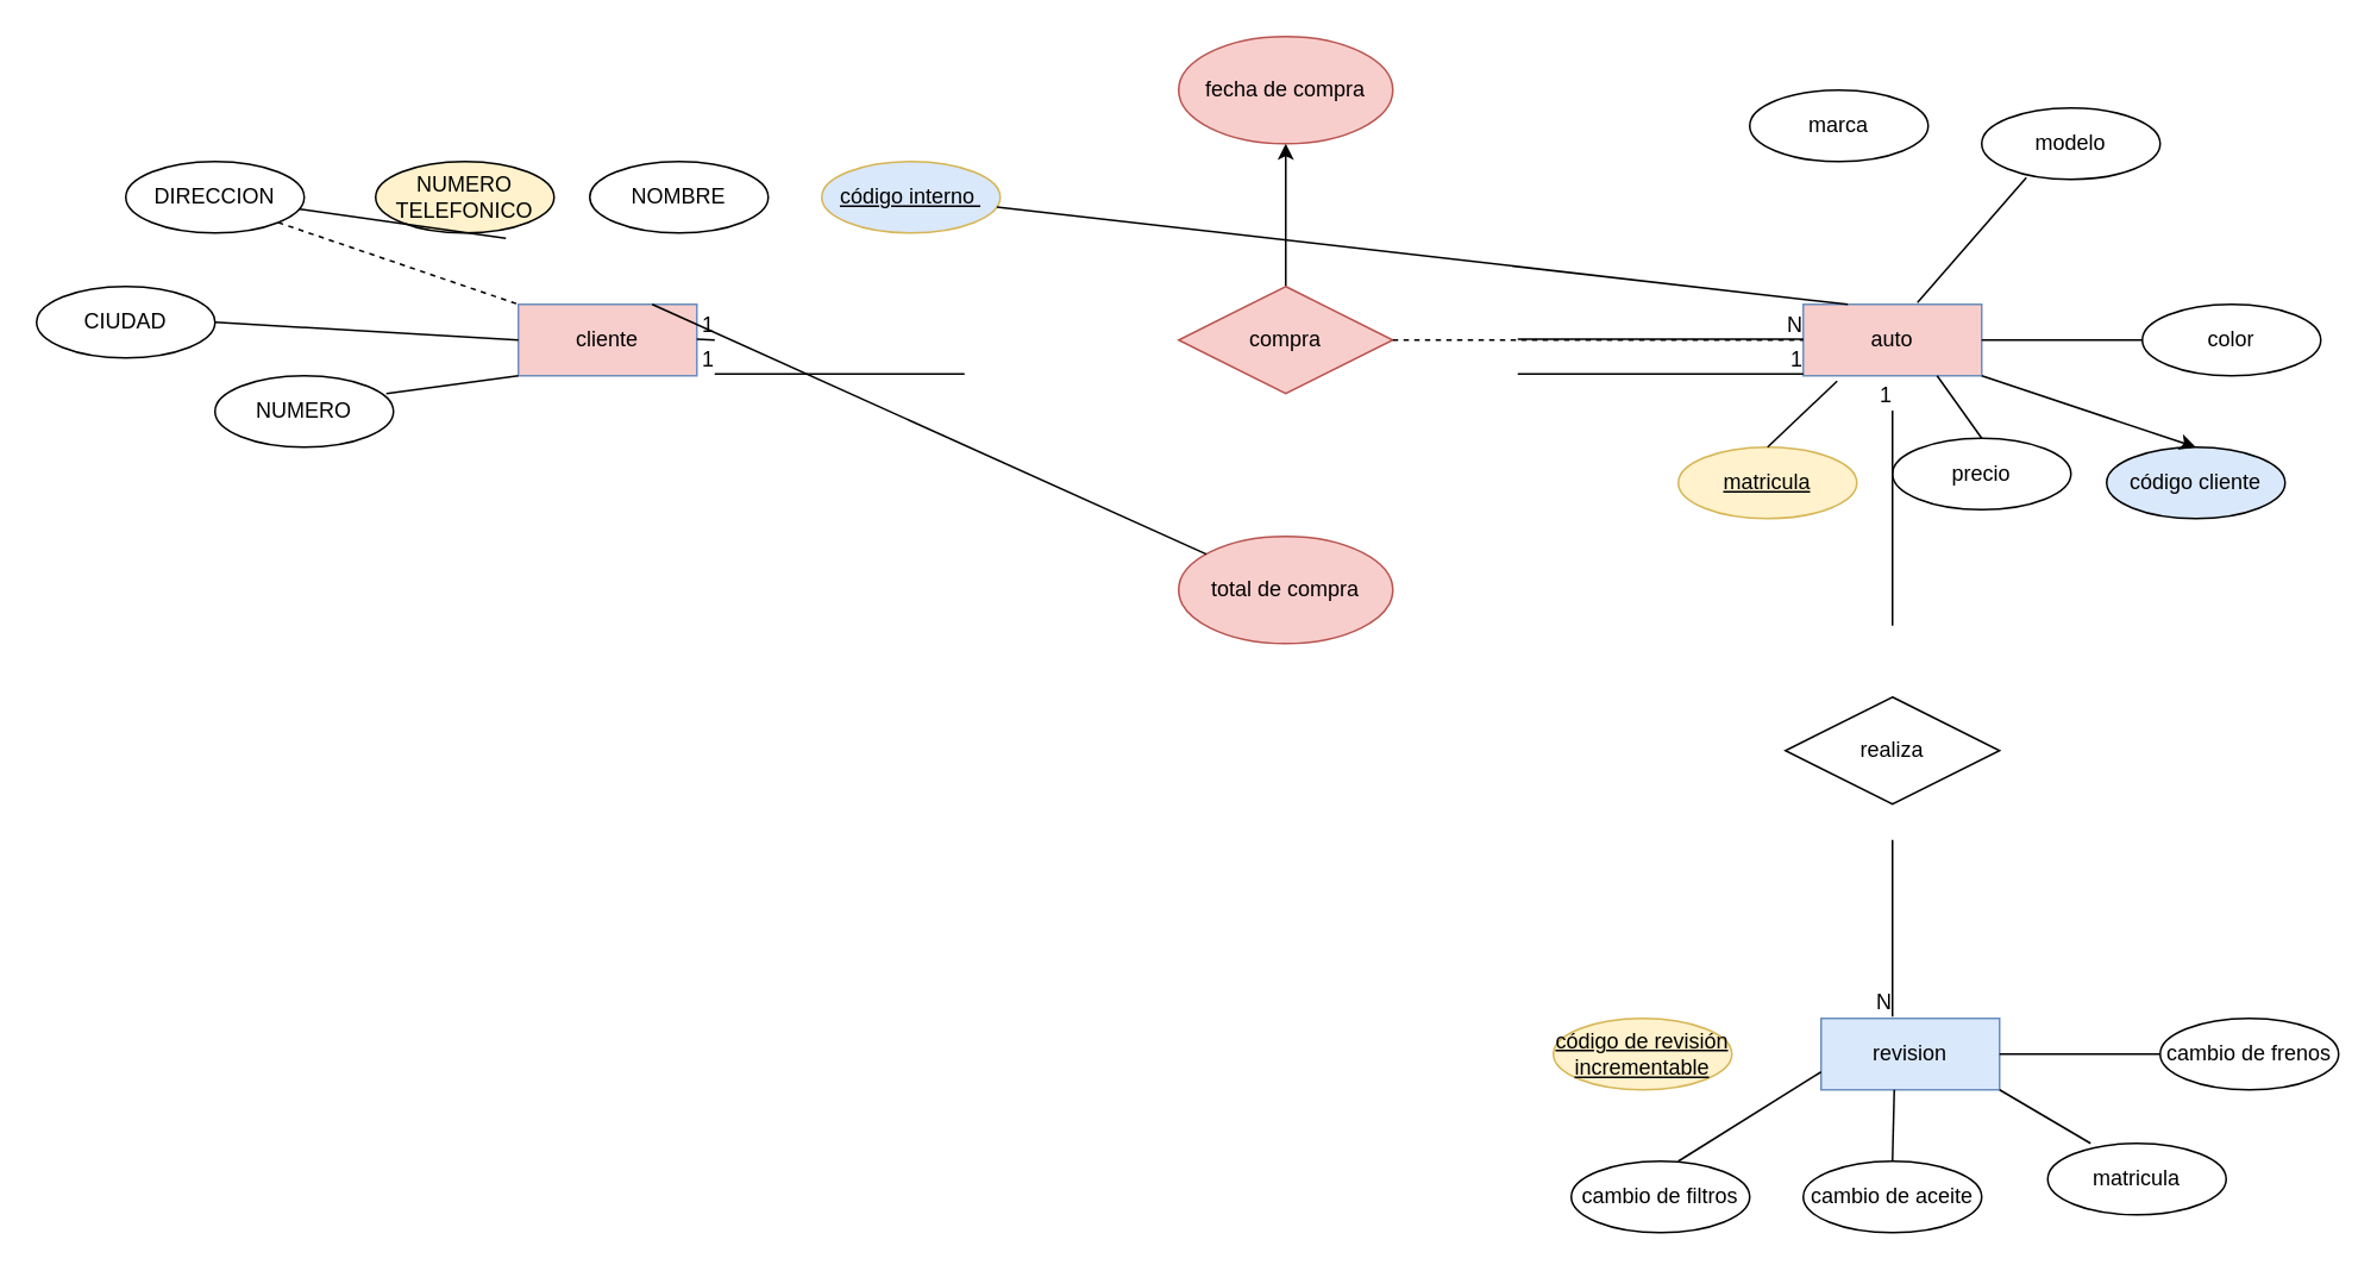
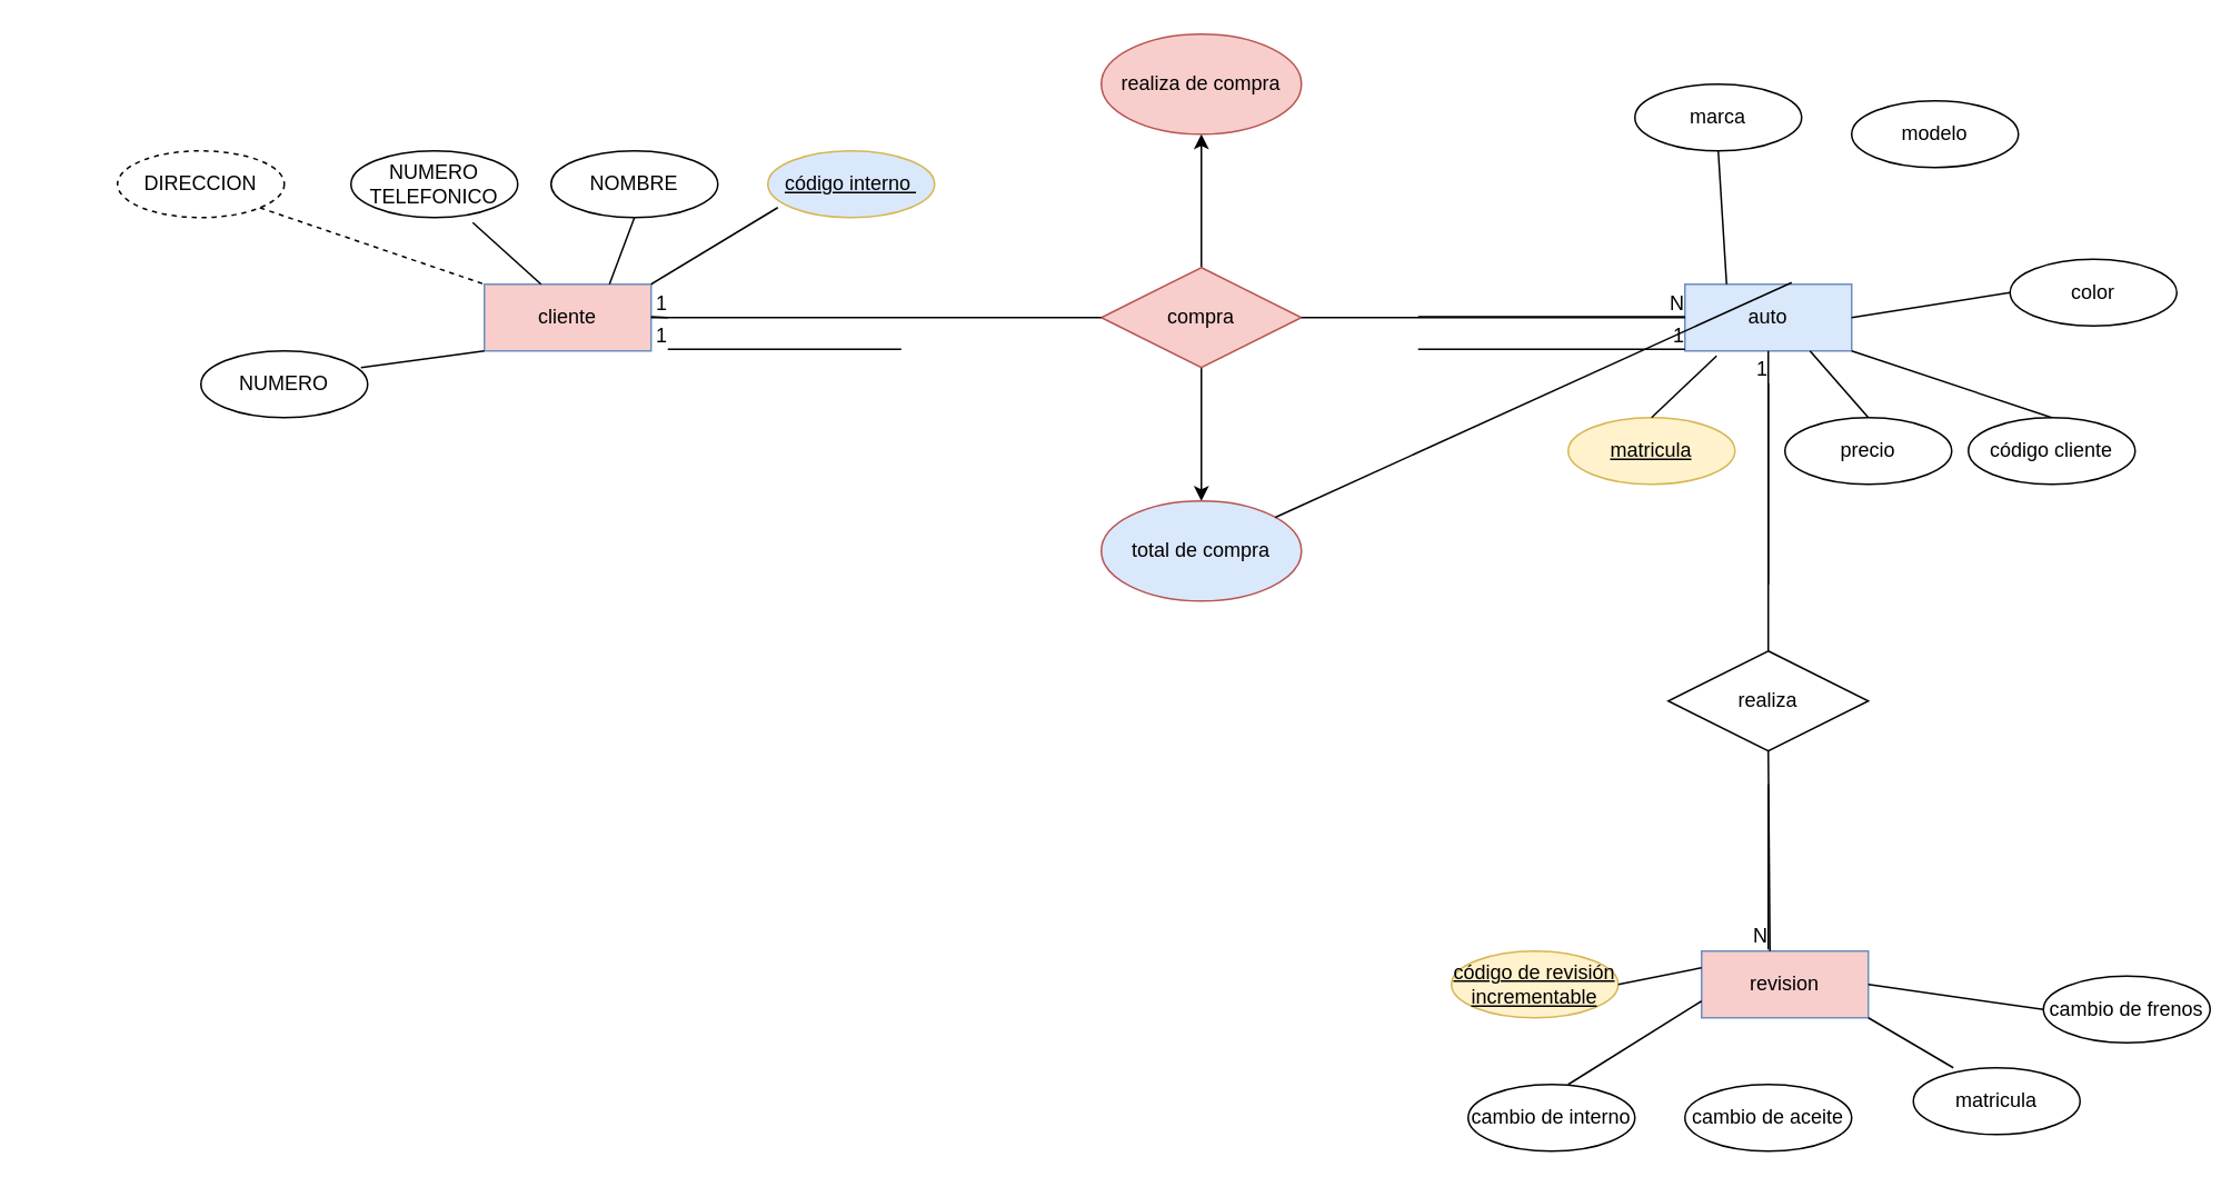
- <mxCell id="23" value="fecha de compra" style="ellipse;whiteSpace=wrap;html=1;fillColor=#f8cecc;strokeColor=#b85450;" vertex="1" parent="1"><mxGeometry x="660" y="20" width="120" height="60" as="geometry" /></mxCell>
+ <mxCell id="23" value="realiza de compra" style="ellipse;whiteSpace=wrap;html=1;fillColor=#f8cecc;strokeColor=#b85450;" vertex="1" parent="1"><mxGeometry x="660" y="20" width="120" height="60" as="geometry" /></mxCell>
- <mxCell id="9" value="DIRECCION" style="ellipse;whiteSpace=wrap;html=1;align=center;" vertex="1" parent="1"><mxGeometry x="70" y="90" width="100" height="40" as="geometry" /></mxCell>
+ <mxCell id="9" value="DIRECCION" style="ellipse;whiteSpace=wrap;html=1;align=center;dashed=1;" vertex="1" parent="1"><mxGeometry x="70" y="90" width="100" height="40" as="geometry" /></mxCell>
- <mxCell id="8" value="NUMERO TELEFONICO" style="ellipse;whiteSpace=wrap;html=1;align=center;fillColor=#fff2cc;" vertex="1" parent="1"><mxGeometry x="210" y="90" width="100" height="40" as="geometry" /></mxCell>
+ <mxCell id="8" value="NUMERO TELEFONICO" style="ellipse;whiteSpace=wrap;html=1;align=center;" vertex="1" parent="1"><mxGeometry x="210" y="90" width="100" height="40" as="geometry" /></mxCell>
- <mxCell id="43" value="" style="endArrow=none;html=1;rounded=0;exitX=0.73;exitY=1.075;exitDx=0;exitDy=0;exitPerimeter=0;" edge="1" parent="1" source="8" target="9"><mxGeometry width="50" height="50" relative="1" as="geometry"><mxPoint x="290" y="170" as="sourcePoint" /><mxPoint x="340" y="120" as="targetPoint" /></mxGeometry></mxCell>
+ <mxCell id="43" value="" style="endArrow=none;html=1;rounded=0;exitX=0.73;exitY=1.075;exitDx=0;exitDy=0;exitPerimeter=0;entryX=0.34;entryY=0;entryDx=0;entryDy=0;entryPerimeter=0;" edge="1" parent="1" source="8" target="2"><mxGeometry width="50" height="50" relative="1" as="geometry"><mxPoint x="290" y="170" as="sourcePoint" /><mxPoint x="340" y="120" as="targetPoint" /></mxGeometry></mxCell>
- <mxCell id="55" value="" style="endArrow=none;html=1;rounded=0;entryX=0.25;entryY=0.975;entryDx=0;entryDy=0;entryPerimeter=0;exitX=0.64;exitY=-0.025;exitDx=0;exitDy=0;exitPerimeter=0;" edge="1" parent="1" source="3" target="14"><mxGeometry width="50" height="50" relative="1" as="geometry"><mxPoint x="1080" y="160" as="sourcePoint" /><mxPoint x="1130" y="110" as="targetPoint" /></mxGeometry></mxCell>
+ <mxCell id="55" value="" style="endArrow=none;html=1;rounded=0;exitX=0.64;exitY=-0.025;exitDx=0;exitDy=0;exitPerimeter=0;" edge="1" parent="1" source="3" target="24"><mxGeometry width="50" height="50" relative="1" as="geometry"><mxPoint x="1080" y="160" as="sourcePoint" /><mxPoint x="1130" y="110" as="targetPoint" /></mxGeometry></mxCell>
- <mxCell id="56" value="" style="endArrow=none;html=1;rounded=0;exitX=0.25;exitY=0;exitDx=0;exitDy=0;" edge="1" parent="1" source="3" target="12"><mxGeometry width="50" height="50" relative="1" as="geometry"><mxPoint x="1020" y="160" as="sourcePoint" /><mxPoint x="1070" y="110" as="targetPoint" /></mxGeometry></mxCell>
+ <mxCell id="56" value="" style="endArrow=none;html=1;rounded=0;entryX=0.5;entryY=1;entryDx=0;entryDy=0;exitX=0.25;exitY=0;exitDx=0;exitDy=0;" edge="1" parent="1" source="3" target="13"><mxGeometry width="50" height="50" relative="1" as="geometry"><mxPoint x="1020" y="160" as="sourcePoint" /><mxPoint x="1070" y="110" as="targetPoint" /></mxGeometry></mxCell>
+ <mxCell id="45" value="" style="endArrow=none;html=1;rounded=0;exitX=1;exitY=0;exitDx=0;exitDy=0;entryX=0.06;entryY=0.85;entryDx=0;entryDy=0;entryPerimeter=0;" edge="1" parent="1" source="2" target="12"><mxGeometry width="50" height="50" relative="1" as="geometry"><mxPoint y="170" as="sourcePoint" x="420" /><mxPoint x="470" y="120" as="targetPoint" /></mxGeometry></mxCell>
- <mxCell id="10" value="CIUDAD" style="ellipse;whiteSpace=wrap;html=1;align=center;" vertex="1" parent="1"><mxGeometry x="20" y="160" width="100" height="40" as="geometry" /></mxCell>
- <mxCell id="41" value="" style="endArrow=none;html=1;rounded=0;exitX=1;exitY=0.5;exitDx=0;exitDy=0;entryX=0;entryY=0.5;entryDx=0;entryDy=0;" edge="1" parent="1" source="10" target="2"><mxGeometry width="50" height="50" relative="1" as="geometry"><mxPoint x="160" y="190" as="sourcePoint" /><mxPoint x="210" y="140" as="targetPoint" /></mxGeometry></mxCell>
+ <mxCell id="30" value="" style="endArrow=none;html=1;rounded=0;entryX=0;entryY=0.5;entryDx=0;entryDy=0;exitX=1;exitY=0.5;exitDx=0;exitDy=0;" edge="1" parent="1" source="2" target="6"><mxGeometry width="50" height="50" relative="1" as="geometry"><mxPoint x="500" y="210" as="sourcePoint" /><mxPoint x="550" y="160" as="targetPoint" /></mxGeometry></mxCell>
- <mxCell id="31" value="" style="endArrow=none;html=1;rounded=0;entryX=0;entryY=0.5;entryDx=0;entryDy=0;exitX=1;exitY=0.5;exitDx=0;exitDy=0;dashed=1;" edge="1" parent="1" source="6" target="3"><mxGeometry width="50" height="50" relative="1" as="geometry"><mxPoint x="850" y="215" as="sourcePoint" /><mxPoint x="900" y="165" as="targetPoint" /></mxGeometry></mxCell>
+ <mxCell id="31" value="" style="endArrow=none;html=1;rounded=0;entryX=0;entryY=0.5;entryDx=0;entryDy=0;exitX=1;exitY=0.5;exitDx=0;exitDy=0;" edge="1" parent="1" source="6" target="3"><mxGeometry width="50" height="50" relative="1" as="geometry"><mxPoint x="850" y="215" as="sourcePoint" /><mxPoint x="900" y="165" as="targetPoint" /></mxGeometry></mxCell>
- <mxCell id="3" value="auto" style="whiteSpace=wrap;html=1;align=center;fillColor=#f8cecc;strokeColor=#6c8ebf;" vertex="1" parent="1"><mxGeometry x="1010" y="170" width="100" height="40" as="geometry" /></mxCell>
+ <mxCell id="3" value="auto" style="whiteSpace=wrap;html=1;align=center;fillColor=#dae8fc;strokeColor=#6c8ebf;" vertex="1" parent="1"><mxGeometry x="1010" y="170" width="100" height="40" as="geometry" /></mxCell>
- <mxCell id="15" value="color" style="ellipse;whiteSpace=wrap;html=1;align=center;" vertex="1" parent="1"><mxGeometry x="1200" y="170" width="100" height="40" as="geometry" /></mxCell>
+ <mxCell id="15" value="color" style="ellipse;whiteSpace=wrap;html=1;align=center;" vertex="1" parent="1"><mxGeometry x="1205" y="155" width="100" height="40" as="geometry" /></mxCell>
- <mxCell id="53" value="" style="endArrow=classic;html=1;rounded=0;entryX=0.5;entryY=0;entryDx=0;entryDy=0;exitX=1;exitY=1;exitDx=0;exitDy=0;" edge="1" parent="1" source="3" target="25"><mxGeometry width="50" height="50" relative="1" as="geometry"><mxPoint x="1170" y="250" as="sourcePoint" /><mxPoint x="1220" y="200" as="targetPoint" /></mxGeometry></mxCell>
+ <mxCell id="53" value="" style="endArrow=none;html=1;rounded=0;entryX=0.5;entryY=0;entryDx=0;entryDy=0;exitX=1;exitY=1;exitDx=0;exitDy=0;" edge="1" parent="1" source="3" target="25"><mxGeometry width="50" height="50" relative="1" as="geometry"><mxPoint x="1170" y="250" as="sourcePoint" /><mxPoint x="1220" y="200" as="targetPoint" /></mxGeometry></mxCell>
+ <mxCell id="5" value="" style="edgeStyle=orthogonalEdgeStyle;rounded=0;orthogonalLoop=1;jettySize=auto;html=1;" edge="1" parent="1" source="6" target="24"><mxGeometry relative="1" as="geometry" /></mxCell>
- <mxCell id="44" value="" style="endArrow=none;html=1;rounded=0;exitX=0.75;exitY=0;exitDx=0;exitDy=0;" edge="1" parent="1" source="2" target="24"><mxGeometry width="50" height="50" relative="1" as="geometry"><mxPoint x="400" y="170" as="sourcePoint" /><mxPoint x="450" y="120" as="targetPoint" /></mxGeometry></mxCell>
+ <mxCell id="44" value="" style="endArrow=none;html=1;rounded=0;exitX=0.75;exitY=0;exitDx=0;exitDy=0;entryX=0.5;entryY=1;entryDx=0;entryDy=0;" edge="1" parent="1" source="2" target="7"><mxGeometry width="50" height="50" relative="1" as="geometry"><mxPoint x="400" y="170" as="sourcePoint" /><mxPoint x="450" y="120" as="targetPoint" /></mxGeometry></mxCell>
- <mxCell id="16" value="precio" style="ellipse;whiteSpace=wrap;html=1;align=center;" vertex="1" parent="1"><mxGeometry x="1060" y="245" width="100" height="40" as="geometry" /></mxCell>
+ <mxCell id="16" value="precio" style="ellipse;whiteSpace=wrap;html=1;align=center;" vertex="1" parent="1"><mxGeometry x="1070" y="250" width="100" height="40" as="geometry" /></mxCell>
- <mxCell id="25" value="código cliente" style="ellipse;whiteSpace=wrap;html=1;align=center;fillColor=#dae8fc;" vertex="1" parent="1"><mxGeometry x="1180" y="250" width="100" height="40" as="geometry" /></mxCell>
+ <mxCell id="25" value="código cliente" style="ellipse;whiteSpace=wrap;html=1;align=center;" vertex="1" parent="1"><mxGeometry x="1180" y="250" width="100" height="40" as="geometry" /></mxCell>
- <mxCell id="24" value="total de compra" style="ellipse;whiteSpace=wrap;html=1;fillColor=#f8cecc;strokeColor=#b85450;" vertex="1" parent="1"><mxGeometry x="660" y="300" width="120" height="60" as="geometry" /></mxCell>
+ <mxCell id="24" value="total de compra" style="ellipse;whiteSpace=wrap;html=1;fillColor=#dae8fc;strokeColor=#b85450;" vertex="1" parent="1"><mxGeometry x="660" y="300" width="120" height="60" as="geometry" /></mxCell>
+ <mxCell id="28" value="" style="endArrow=none;html=1;rounded=0;entryX=0.5;entryY=1;entryDx=0;entryDy=0;exitX=0.5;exitY=0;exitDx=0;exitDy=0;" edge="1" parent="1" source="27" target="3"><mxGeometry width="50" height="50" relative="1" as="geometry"><mxPoint x="1045" y="370" as="sourcePoint" /><mxPoint x="1095" y="320" as="targetPoint" /></mxGeometry></mxCell>
+ <mxCell id="29" value="" style="endArrow=none;html=1;rounded=0;entryX=0.5;entryY=1;entryDx=0;entryDy=0;exitX=0.41;exitY=0;exitDx=0;exitDy=0;exitPerimeter=0;" edge="1" parent="1" source="18" target="27"><mxGeometry width="50" height="50" relative="1" as="geometry"><mxPoint x="1040" y="540" as="sourcePoint" /><mxPoint x="1090" y="490" as="targetPoint" /></mxGeometry></mxCell>
+ <mxCell id="47" value="" style="endArrow=none;html=1;rounded=0;exitX=1;exitY=0.5;exitDx=0;exitDy=0;entryX=0;entryY=0.25;entryDx=0;entryDy=0;" edge="1" parent="1" source="19" target="18"><mxGeometry width="50" height="50" relative="1" as="geometry"><mxPoint x="980" y="580" as="sourcePoint" /><mxPoint x="1030" y="530" as="targetPoint" /></mxGeometry></mxCell>
- <mxCell id="18" value="revision" style="whiteSpace=wrap;html=1;align=center;fillColor=#dae8fc;strokeColor=#6c8ebf;" vertex="1" parent="1"><mxGeometry x="1020" y="570" width="100" height="40" as="geometry" /></mxCell>
+ <mxCell id="18" value="revision" style="whiteSpace=wrap;html=1;align=center;fillColor=#f8cecc;strokeColor=#6c8ebf;" vertex="1" parent="1"><mxGeometry x="1020" y="570" width="100" height="40" as="geometry" /></mxCell>
- <mxCell id="22" value="cambio de frenos" style="ellipse;whiteSpace=wrap;html=1;align=center;" vertex="1" parent="1"><mxGeometry x="1210" y="570" width="100" height="40" as="geometry" /></mxCell>
+ <mxCell id="22" value="cambio de frenos" style="ellipse;whiteSpace=wrap;html=1;align=center;" vertex="1" parent="1"><mxGeometry x="1225" y="585" width="100" height="40" as="geometry" /></mxCell>
- <mxCell id="48" value="" style="endArrow=none;html=1;rounded=0;exitX=0.5;exitY=0;exitDx=0;exitDy=0;entryX=0.41;entryY=1;entryDx=0;entryDy=0;entryPerimeter=0;" edge="1" parent="1" source="21" target="18"><mxGeometry width="50" height="50" relative="1" as="geometry"><mxPoint x="1050" y="650" as="sourcePoint" /><mxPoint x="1100" y="600" as="targetPoint" /></mxGeometry></mxCell>
- <mxCell id="20" value="cambio de filtros" style="ellipse;whiteSpace=wrap;html=1;align=center;" vertex="1" parent="1"><mxGeometry x="880" y="650" width="100" height="40" as="geometry" /></mxCell>
+ <mxCell id="20" value="cambio de interno" style="ellipse;whiteSpace=wrap;html=1;align=center;" vertex="1" parent="1"><mxGeometry x="880" y="650" width="100" height="40" as="geometry" /></mxCell>
